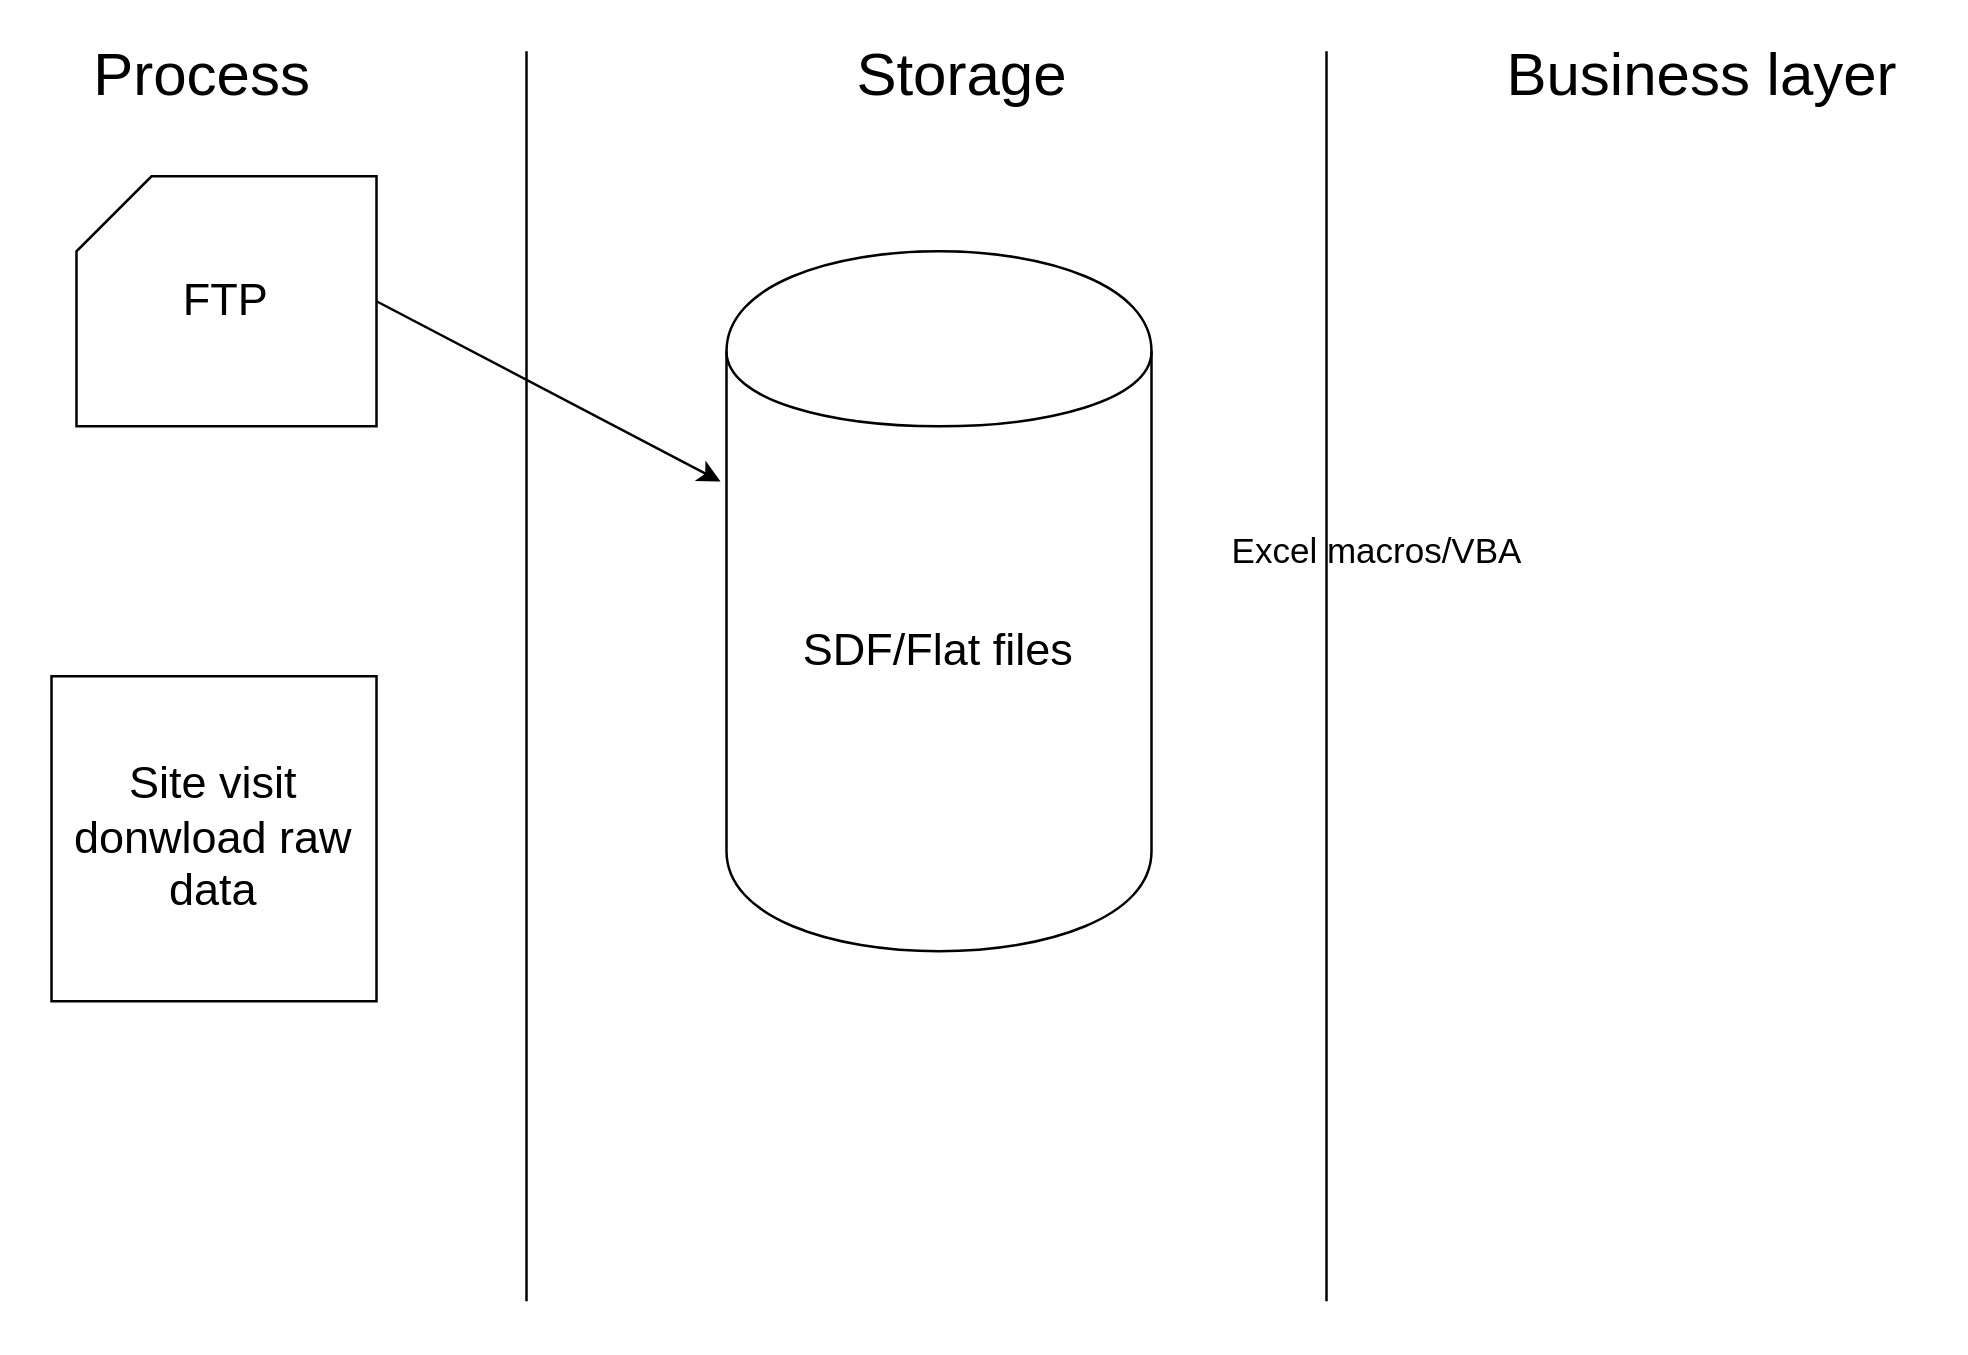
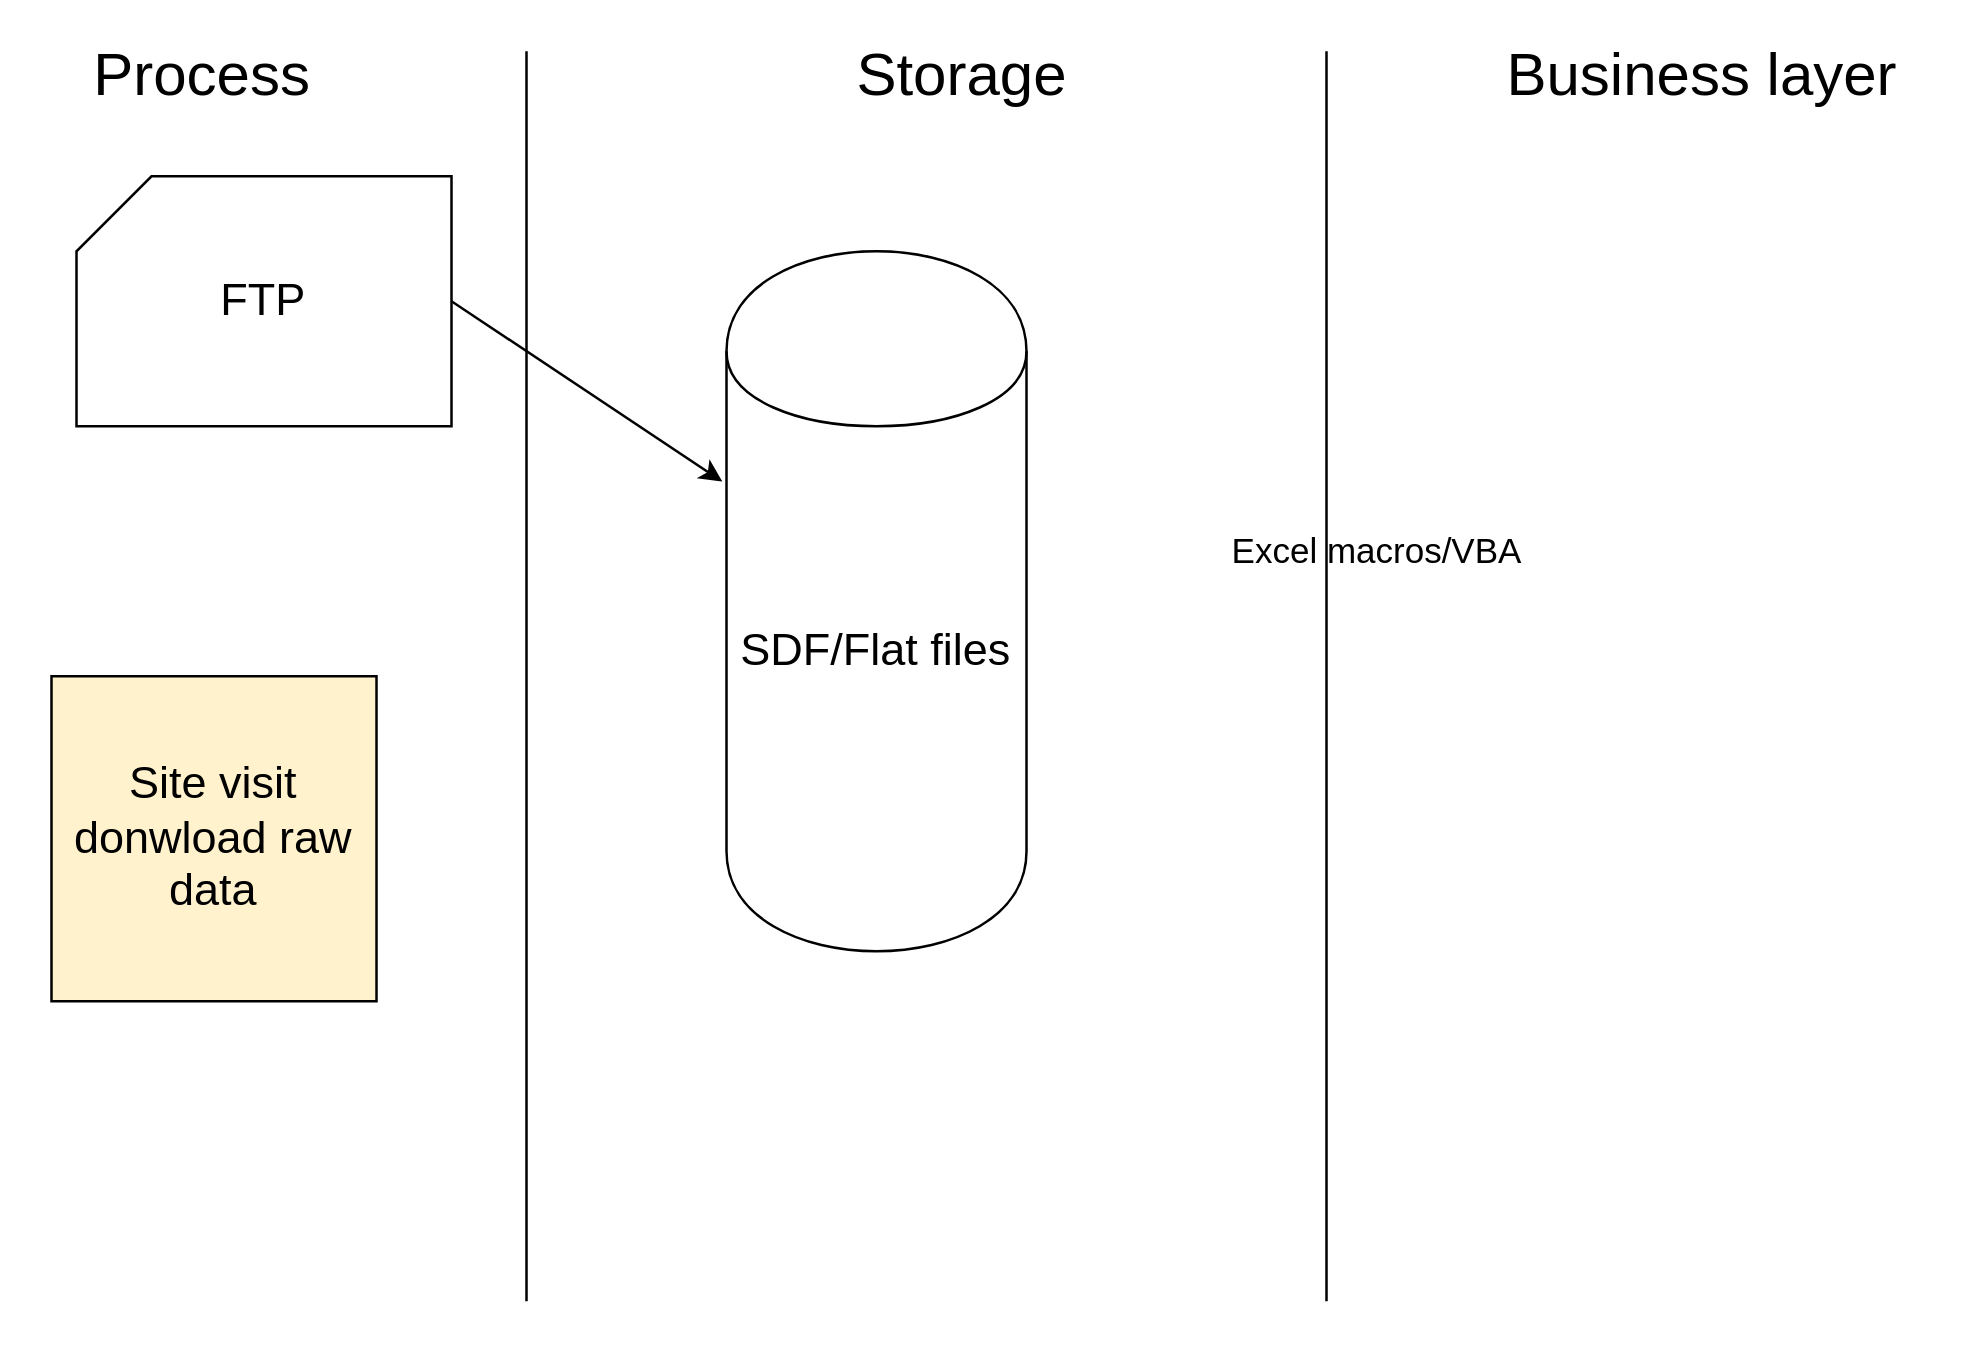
- <mxCell id="8" value="&lt;font style=&quot;font-size: 18px&quot;&gt;FTP&lt;/font&gt;" style="shape=card;whiteSpace=wrap;html=1;" vertex="1" parent="1"><mxGeometry x="30" y="70" width="120" height="100" as="geometry" /></mxCell>
+ <mxCell id="8" value="&lt;font style=&quot;font-size: 18px&quot;&gt;FTP&lt;/font&gt;" style="shape=card;whiteSpace=wrap;html=1;" vertex="1" parent="1"><mxGeometry x="30" y="70" width="150" height="100" as="geometry" /></mxCell>
- <mxCell id="7" value="&lt;font style=&quot;font-size: 18px&quot;&gt;SDF/Flat files&lt;/font&gt;" style="shape=cylinder;whiteSpace=wrap;html=1;boundedLbl=1;backgroundOutline=1;" vertex="1" parent="1"><mxGeometry x="290" y="100" width="170" height="280" as="geometry" /></mxCell>
+ <mxCell id="7" value="&lt;font style=&quot;font-size: 18px&quot;&gt;SDF/Flat files&lt;/font&gt;" style="shape=cylinder;whiteSpace=wrap;html=1;boundedLbl=1;backgroundOutline=1;" vertex="1" parent="1"><mxGeometry x="290" y="100" width="120" height="280" as="geometry" /></mxCell>
- <mxCell id="9" value="&lt;font style=&quot;font-size: 18px&quot;&gt;Site visit donwload raw data&lt;/font&gt;" style="whiteSpace=wrap;html=1;aspect=fixed;" vertex="1" parent="1"><mxGeometry x="20" y="270" width="130" height="130" as="geometry" /></mxCell>
+ <mxCell id="9" value="&lt;font style=&quot;font-size: 18px&quot;&gt;Site visit donwload raw data&lt;/font&gt;" style="whiteSpace=wrap;html=1;aspect=fixed;fillColor=#fff2cc;" vertex="1" parent="1"><mxGeometry x="20" y="270" width="130" height="130" as="geometry" /></mxCell>
